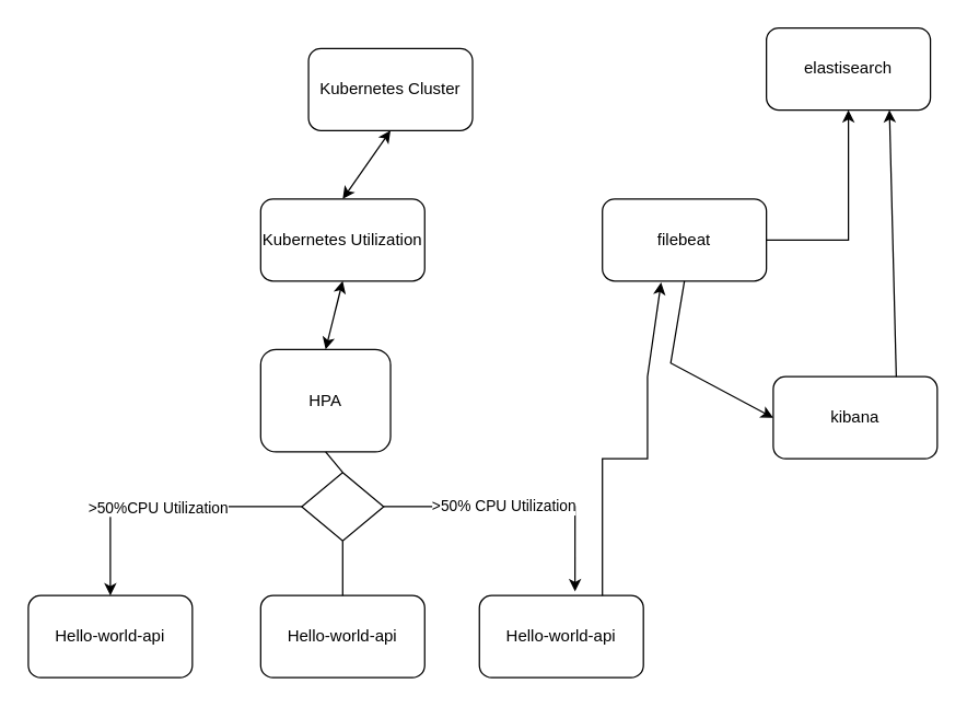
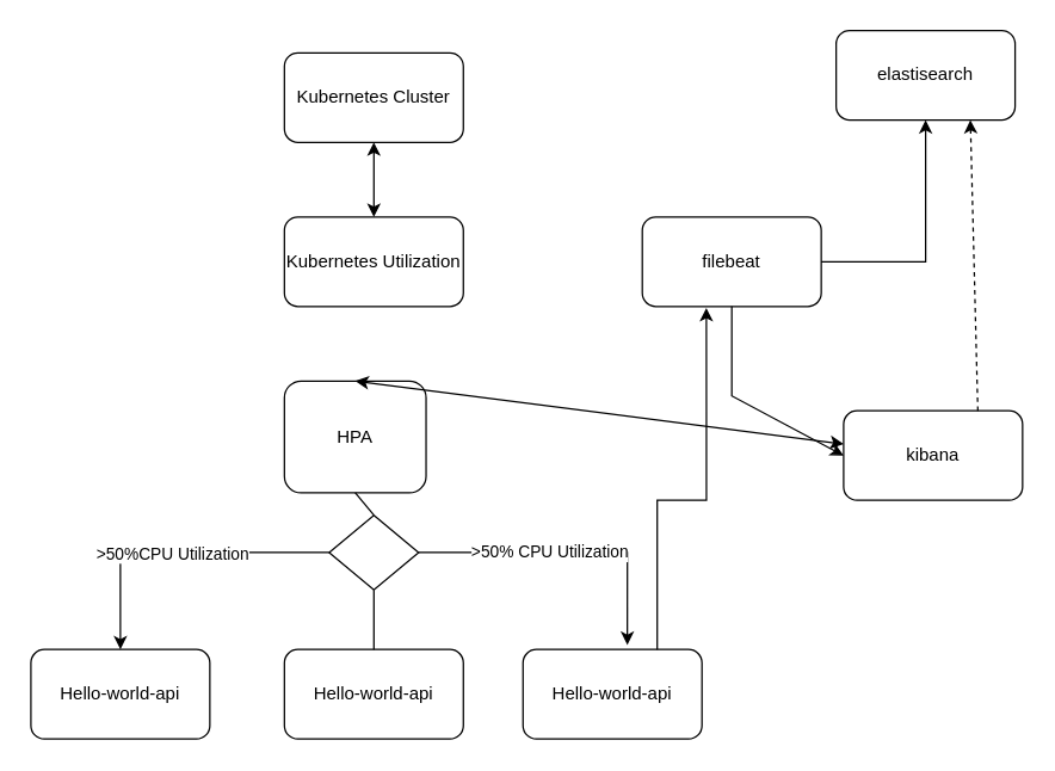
- <mxCell id="2" value="Kubernetes Cluster" style="rounded=1;whiteSpace=wrap;html=1;" vertex="1" parent="1"><mxGeometry x="225" y="35" width="120" height="60" as="geometry" /></mxCell>
+ <mxCell id="2" value="Kubernetes Cluster" style="rounded=1;whiteSpace=wrap;html=1;" vertex="1" parent="1"><mxGeometry x="190" y="35" width="120" height="60" as="geometry" /></mxCell>
- <mxCell id="17" value="filebeat" style="rounded=1;whiteSpace=wrap;html=1;" vertex="1" parent="1"><mxGeometry x="440" y="145" width="120" height="60" as="geometry" /></mxCell>
+ <mxCell id="17" value="filebeat" style="rounded=1;whiteSpace=wrap;html=1;" vertex="1" parent="1"><mxGeometry x="430" y="145" width="120" height="60" as="geometry" /></mxCell>
- <mxCell id="22" value="" style="endArrow=classic;html=1;rounded=0;entryX=0.75;entryY=1;entryDx=0;entryDy=0;exitX=0.75;exitY=0;exitDx=0;exitDy=0;" edge="1" parent="1" source="19" target="18"><mxGeometry width="50" height="50" relative="1" as="geometry"><mxPoint x="260" y="325" as="sourcePoint" /><mxPoint x="310" y="275" as="targetPoint" /></mxGeometry></mxCell>
+ <mxCell id="22" value="" style="endArrow=classic;html=1;rounded=0;entryX=0.75;entryY=1;entryDx=0;entryDy=0;exitX=0.75;exitY=0;exitDx=0;exitDy=0;dashed=1;" edge="1" parent="1" source="19" target="18"><mxGeometry width="50" height="50" relative="1" as="geometry"><mxPoint x="260" y="325" as="sourcePoint" /><mxPoint x="310" y="275" as="targetPoint" /></mxGeometry></mxCell>
- <mxCell id="12" value="" style="endArrow=classic;startArrow=classic;html=1;rounded=0;entryX=0.5;entryY=1;entryDx=0;entryDy=0;exitX=0.5;exitY=0;exitDx=0;exitDy=0;" edge="1" parent="1" source="4" target="3"><mxGeometry width="50" height="50" relative="1" as="geometry"><mxPoint x="260" y="155" as="sourcePoint" /><mxPoint x="260" y="105" as="targetPoint" /></mxGeometry></mxCell>
+ <mxCell id="12" value="" style="endArrow=classic;startArrow=classic;html=1;rounded=0;exitX=0.5;exitY=0;exitDx=0;exitDy=0;" edge="1" parent="1" source="4" target="19"><mxGeometry width="50" height="50" relative="1" as="geometry"><mxPoint x="260" y="155" as="sourcePoint" /><mxPoint x="260" y="105" as="targetPoint" /></mxGeometry></mxCell>
